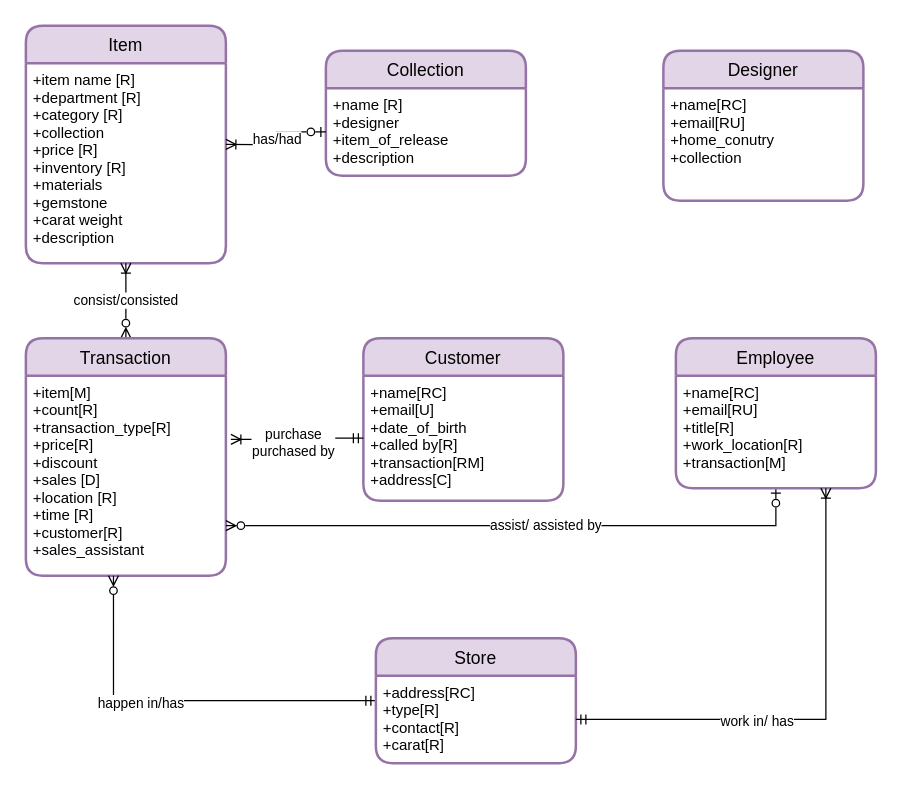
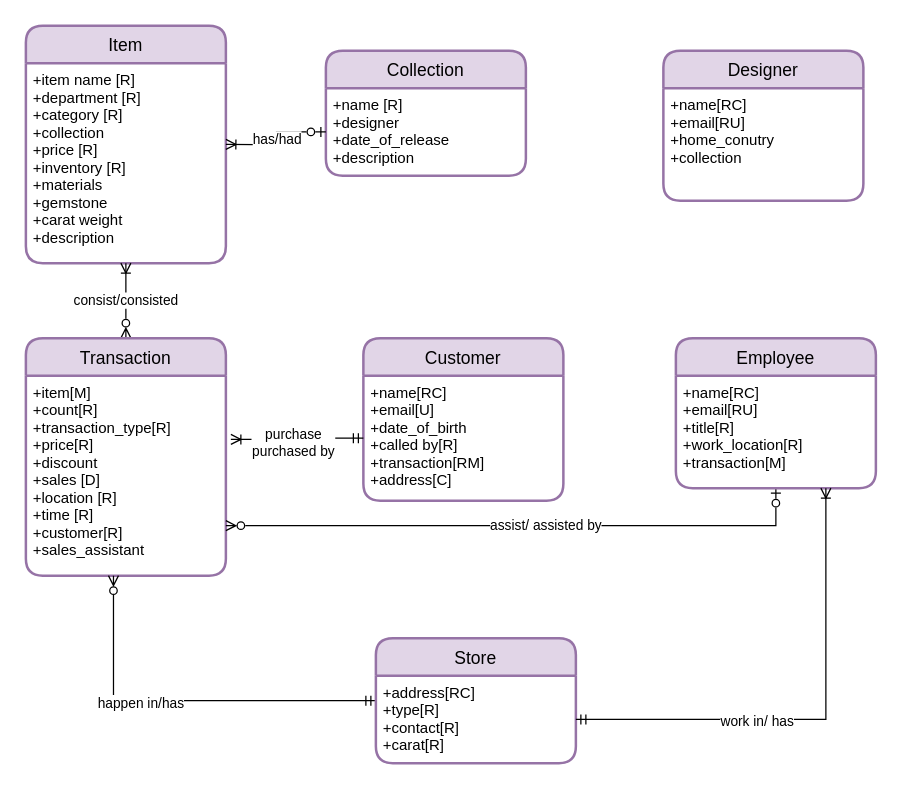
- <mxCell id="5" value="+name [R]&#10;+designer&#10;+item_of_release&#10;+description" style="align=left;strokeColor=none;fillColor=none;spacingLeft=4;fontSize=12;verticalAlign=top;resizable=0;rotatable=0;part=1;" vertex="1" parent="4"><mxGeometry y="30" width="160" height="70" as="geometry" /></mxCell>
+ <mxCell id="5" value="+name [R]&#10;+designer&#10;+date_of_release&#10;+description" style="align=left;strokeColor=none;fillColor=none;spacingLeft=4;fontSize=12;verticalAlign=top;resizable=0;rotatable=0;part=1;" vertex="1" parent="4"><mxGeometry y="30" width="160" height="70" as="geometry" /></mxCell>
